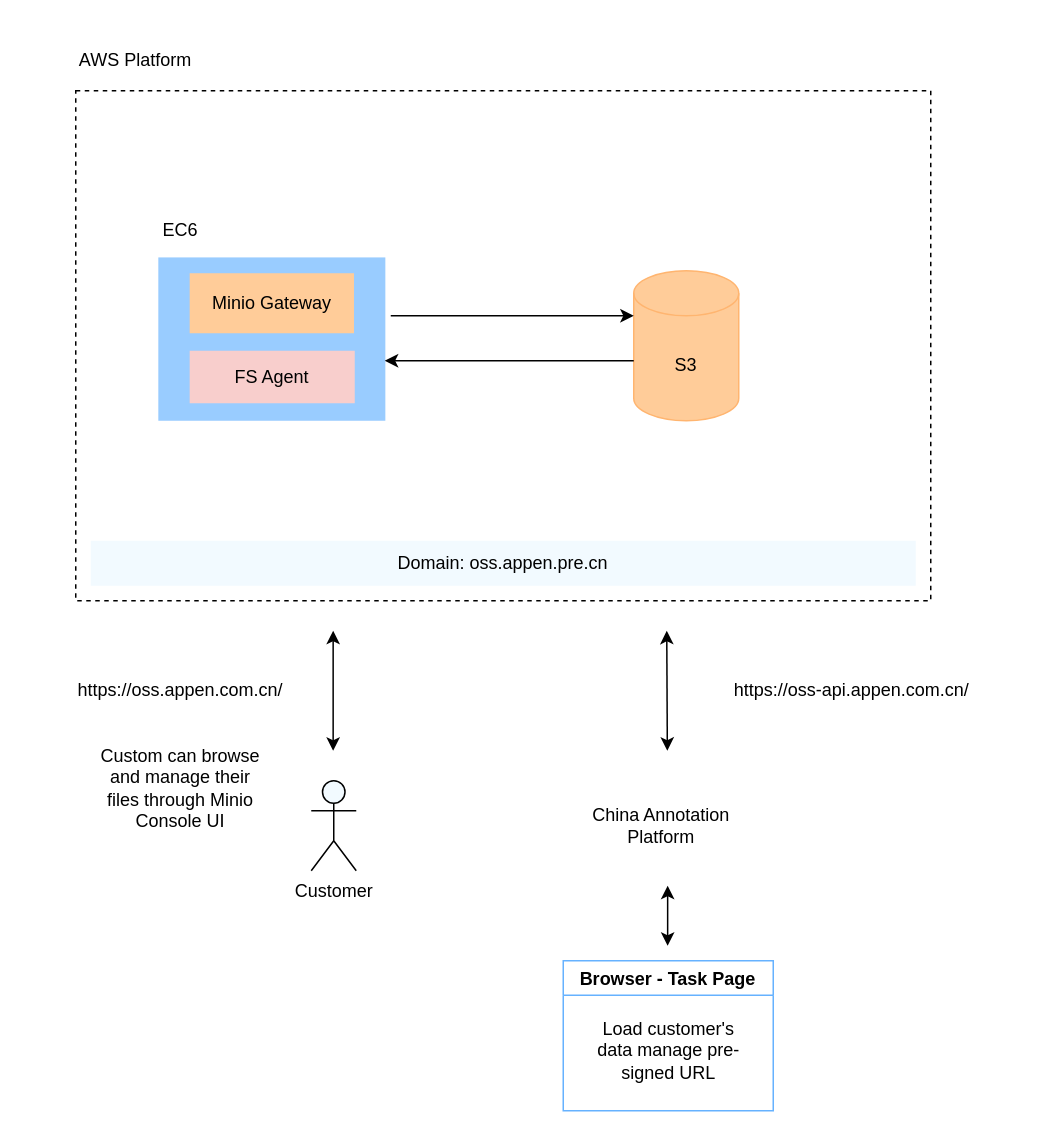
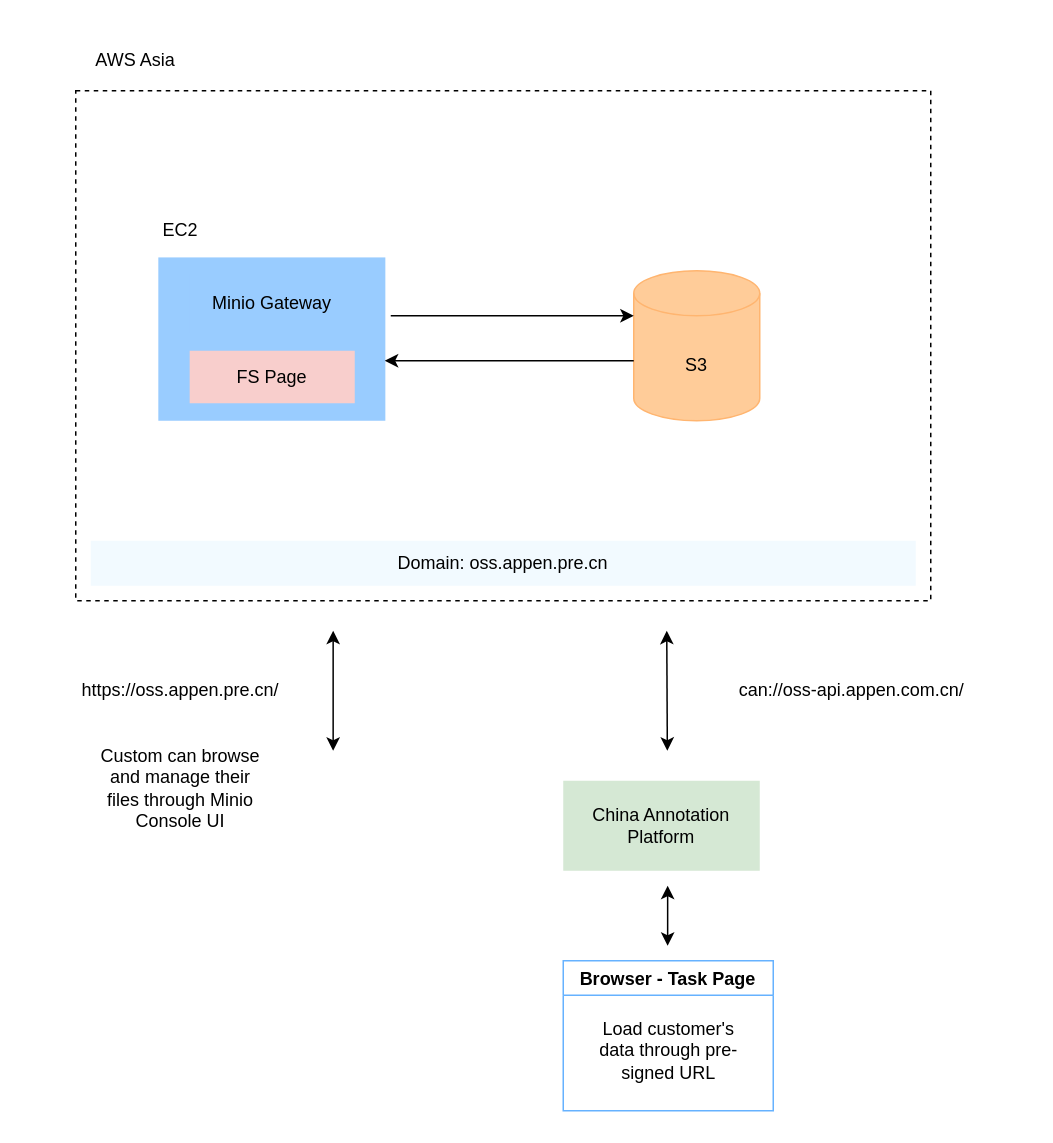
- <mxCell id="3" value="AWS Platform" style="text;html=1;strokeColor=none;fillColor=none;align=center;verticalAlign=middle;whiteSpace=wrap;rounded=0;dashed=1;" vertex="1" parent="1"><mxGeometry x="50" y="20" width="80" height="40" as="geometry" /></mxCell>
+ <mxCell id="3" value="AWS Asia" style="text;html=1;strokeColor=none;fillColor=none;align=center;verticalAlign=middle;whiteSpace=wrap;rounded=0;dashed=1;" vertex="1" parent="1"><mxGeometry x="50" y="20" width="80" height="40" as="geometry" /></mxCell>
- <mxCell id="20" value="EC6" style="text;html=1;strokeColor=none;fillColor=none;align=center;verticalAlign=middle;whiteSpace=wrap;rounded=0;" vertex="1" parent="1"><mxGeometry x="105.16" y="140" width="29.677" height="26.667" as="geometry" /></mxCell>
+ <mxCell id="20" value="EC2" style="text;html=1;strokeColor=none;fillColor=none;align=center;verticalAlign=middle;whiteSpace=wrap;rounded=0;" vertex="1" parent="1"><mxGeometry x="105.16" y="140" width="29.677" height="26.667" as="geometry" /></mxCell>
- <mxCell id="6" value="Minio Gateway" style="rounded=0;whiteSpace=wrap;html=1;fillColor=#FFCC99;strokeColor=none;" vertex="1" parent="4"><mxGeometry x="25.953" y="41.662" width="109.537" height="40.005" as="geometry" /></mxCell>
+ <mxCell id="6" value="Minio Gateway" style="rounded=0;whiteSpace=wrap;html=1;fillColor=#99ccff;strokeColor=none;" vertex="1" parent="4"><mxGeometry x="25.953" y="41.662" width="109.537" height="40.005" as="geometry" /></mxCell>
- <mxCell id="19" value="S3" style="shape=cylinder3;whiteSpace=wrap;html=1;boundedLbl=1;backgroundOutline=1;size=15;fillColor=#FFCC99;strokeColor=#FFB570;" vertex="1" parent="1"><mxGeometry x="422" y="180" width="70" height="100" as="geometry" /></mxCell>
+ <mxCell id="19" value="S3" style="shape=cylinder3;whiteSpace=wrap;html=1;boundedLbl=1;backgroundOutline=1;size=15;fillColor=#FFCC99;strokeColor=#FFB570;" vertex="1" parent="1"><mxGeometry x="422" y="180" width="84" height="100" as="geometry" /></mxCell>
- <mxCell id="7" value="FS Agent" style="rounded=0;whiteSpace=wrap;html=1;fillColor=#f8cecc;strokeColor=none;" vertex="1" parent="4"><mxGeometry x="25.953" y="93.333" width="110.047" height="35" as="geometry" /></mxCell>
+ <mxCell id="7" value="FS Page" style="rounded=0;whiteSpace=wrap;html=1;fillColor=#f8cecc;strokeColor=none;" vertex="1" parent="4"><mxGeometry x="25.953" y="93.333" width="110.047" height="35" as="geometry" /></mxCell>
- <mxCell id="10" value="https://oss.appen.com.cn/" style="text;html=1;strokeColor=none;fillColor=none;align=center;verticalAlign=middle;whiteSpace=wrap;rounded=0;" vertex="1" parent="1"><mxGeometry y="450" width="200" height="20" as="geometry" x="20" /></mxCell>
+ <mxCell id="10" value="https://oss.appen.pre.cn/" style="text;html=1;strokeColor=none;fillColor=none;align=center;verticalAlign=middle;whiteSpace=wrap;rounded=0;" vertex="1" parent="1"><mxGeometry y="450" width="200" height="20" as="geometry" x="20" /></mxCell>
- <mxCell id="9" value="https://oss-api.appen.com.cn/" style="text;html=1;strokeColor=none;fillColor=none;align=center;verticalAlign=middle;whiteSpace=wrap;rounded=0;" vertex="1" parent="1"><mxGeometry x="455" y="450" width="225" height="20" as="geometry" /></mxCell>
+ <mxCell id="9" value="can://oss-api.appen.com.cn/" style="text;html=1;strokeColor=none;fillColor=none;align=center;verticalAlign=middle;whiteSpace=wrap;rounded=0;" vertex="1" parent="1"><mxGeometry x="455" y="450" width="225" height="20" as="geometry" /></mxCell>
- <mxCell id="11" value="Customer" style="shape=umlActor;verticalLabelPosition=bottom;verticalAlign=top;html=1;outlineConnect=0;fillColor=#F2FAFF;" vertex="1" parent="1"><mxGeometry x="207" y="520" width="30" height="60" as="geometry" /></mxCell>
- <mxCell id="14" value="China Annotation Platform" style="rounded=0;whiteSpace=wrap;html=1;dashed=1;fillColor=#ffffff;strokeColor=none;" vertex="1" parent="1"><mxGeometry x="375" y="520" width="131" height="60" as="geometry" /></mxCell>
+ <mxCell id="14" value="China Annotation Platform" style="rounded=0;whiteSpace=wrap;html=1;dashed=1;fillColor=#d5e8d4;strokeColor=none;" vertex="1" parent="1"><mxGeometry x="375" y="520" width="131" height="60" as="geometry" /></mxCell>
- <mxCell id="18" value="Load customer's data manage pre-signed URL" style="text;html=1;strokeColor=none;fillColor=none;align=center;verticalAlign=middle;whiteSpace=wrap;rounded=0;dashed=1;" vertex="1" parent="17"><mxGeometry x="17.5" y="50" width="105" height="20" as="geometry" /></mxCell>
+ <mxCell id="18" value="Load customer's data through pre-signed URL" style="text;html=1;strokeColor=none;fillColor=none;align=center;verticalAlign=middle;whiteSpace=wrap;rounded=0;dashed=1;" vertex="1" parent="17"><mxGeometry x="17.5" y="50" width="105" height="20" as="geometry" /></mxCell>
